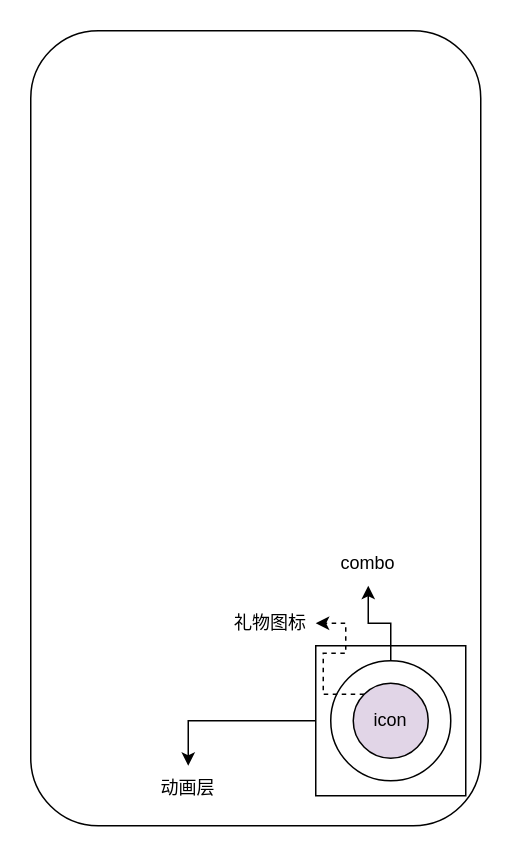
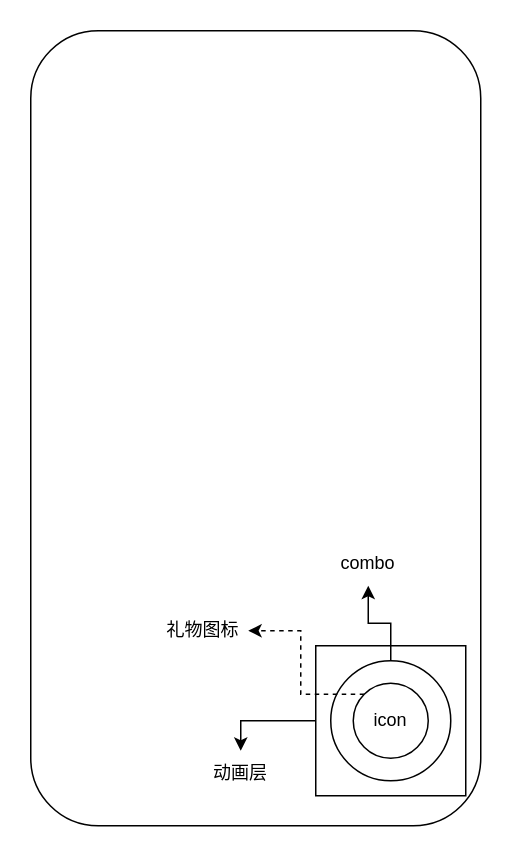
- <mxCell id="11" value="礼物图标" style="text;html=1;align=center;verticalAlign=middle;whiteSpace=wrap;rounded=0;" vertex="1" parent="1"><mxGeometry x="150" y="400" width="60" height="30" as="geometry" /></mxCell>
+ <mxCell id="11" value="礼物图标" style="text;html=1;align=center;verticalAlign=middle;whiteSpace=wrap;rounded=0;" vertex="1" parent="1"><mxGeometry x="105" y="405" width="60" height="30" as="geometry" /></mxCell>
- <mxCell id="8" value="icon" style="ellipse;whiteSpace=wrap;html=1;aspect=fixed;fillColor=#e1d5e7;" vertex="1" parent="1"><mxGeometry x="235" y="455" width="50" height="50" as="geometry" /></mxCell>
+ <mxCell id="8" value="icon" style="ellipse;whiteSpace=wrap;html=1;aspect=fixed;" vertex="1" parent="1"><mxGeometry x="235" y="455" width="50" height="50" as="geometry" /></mxCell>
- <mxCell id="9" value="动画层" style="text;html=1;align=center;verticalAlign=middle;whiteSpace=wrap;rounded=0;" vertex="1" parent="1"><mxGeometry x="95" y="510" width="60" height="30" as="geometry" /></mxCell>
+ <mxCell id="9" value="动画层" style="text;html=1;align=center;verticalAlign=middle;whiteSpace=wrap;rounded=0;" vertex="1" parent="1"><mxGeometry x="130" y="500" width="60" height="30" as="geometry" /></mxCell>
